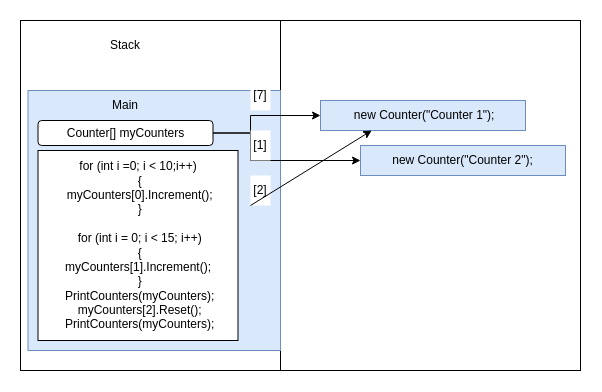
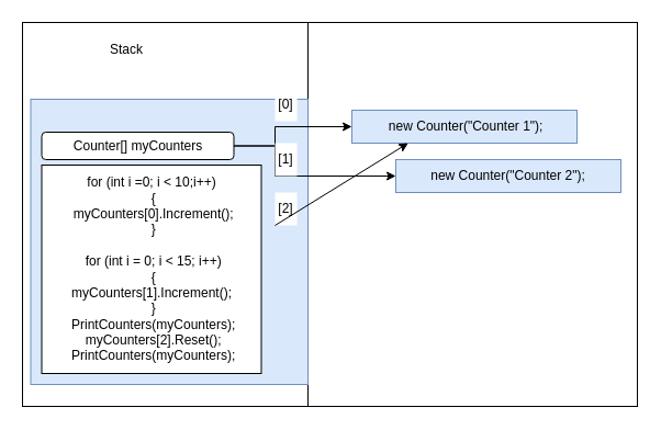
- <mxCell id="4" value="Stack" style="text;html=1;strokeColor=none;fillColor=none;align=center;verticalAlign=middle;whiteSpace=wrap;rounded=0;" vertex="1" parent="1"><mxGeometry x="95" y="30" width="60" height="30" as="geometry" /></mxCell>
+ <mxCell id="4" value="Stack" style="text;html=1;strokeColor=none;fillColor=none;align=center;verticalAlign=middle;whiteSpace=wrap;rounded=0;" vertex="1" parent="1"><mxGeometry x="85" y="30" width="60" height="30" as="geometry" /></mxCell>
- <mxCell id="12" value="[7]" style="text;html=1;strokeColor=none;fillColor=default;align=center;verticalAlign=middle;whiteSpace=wrap;rounded=0;" vertex="1" parent="1"><mxGeometry x="250" y="80" width="20" height="30" as="geometry" /></mxCell>
+ <mxCell id="12" value="[0]" style="text;html=1;strokeColor=none;fillColor=default;align=center;verticalAlign=middle;whiteSpace=wrap;rounded=0;" vertex="1" parent="1"><mxGeometry x="250" y="80" width="20" height="30" as="geometry" /></mxCell>
- <mxCell id="6" value="Main" style="text;html=1;strokeColor=none;fillColor=none;align=center;verticalAlign=middle;whiteSpace=wrap;rounded=0;" vertex="1" parent="1"><mxGeometry x="95" y="90" width="60" height="30" as="geometry" /></mxCell>
